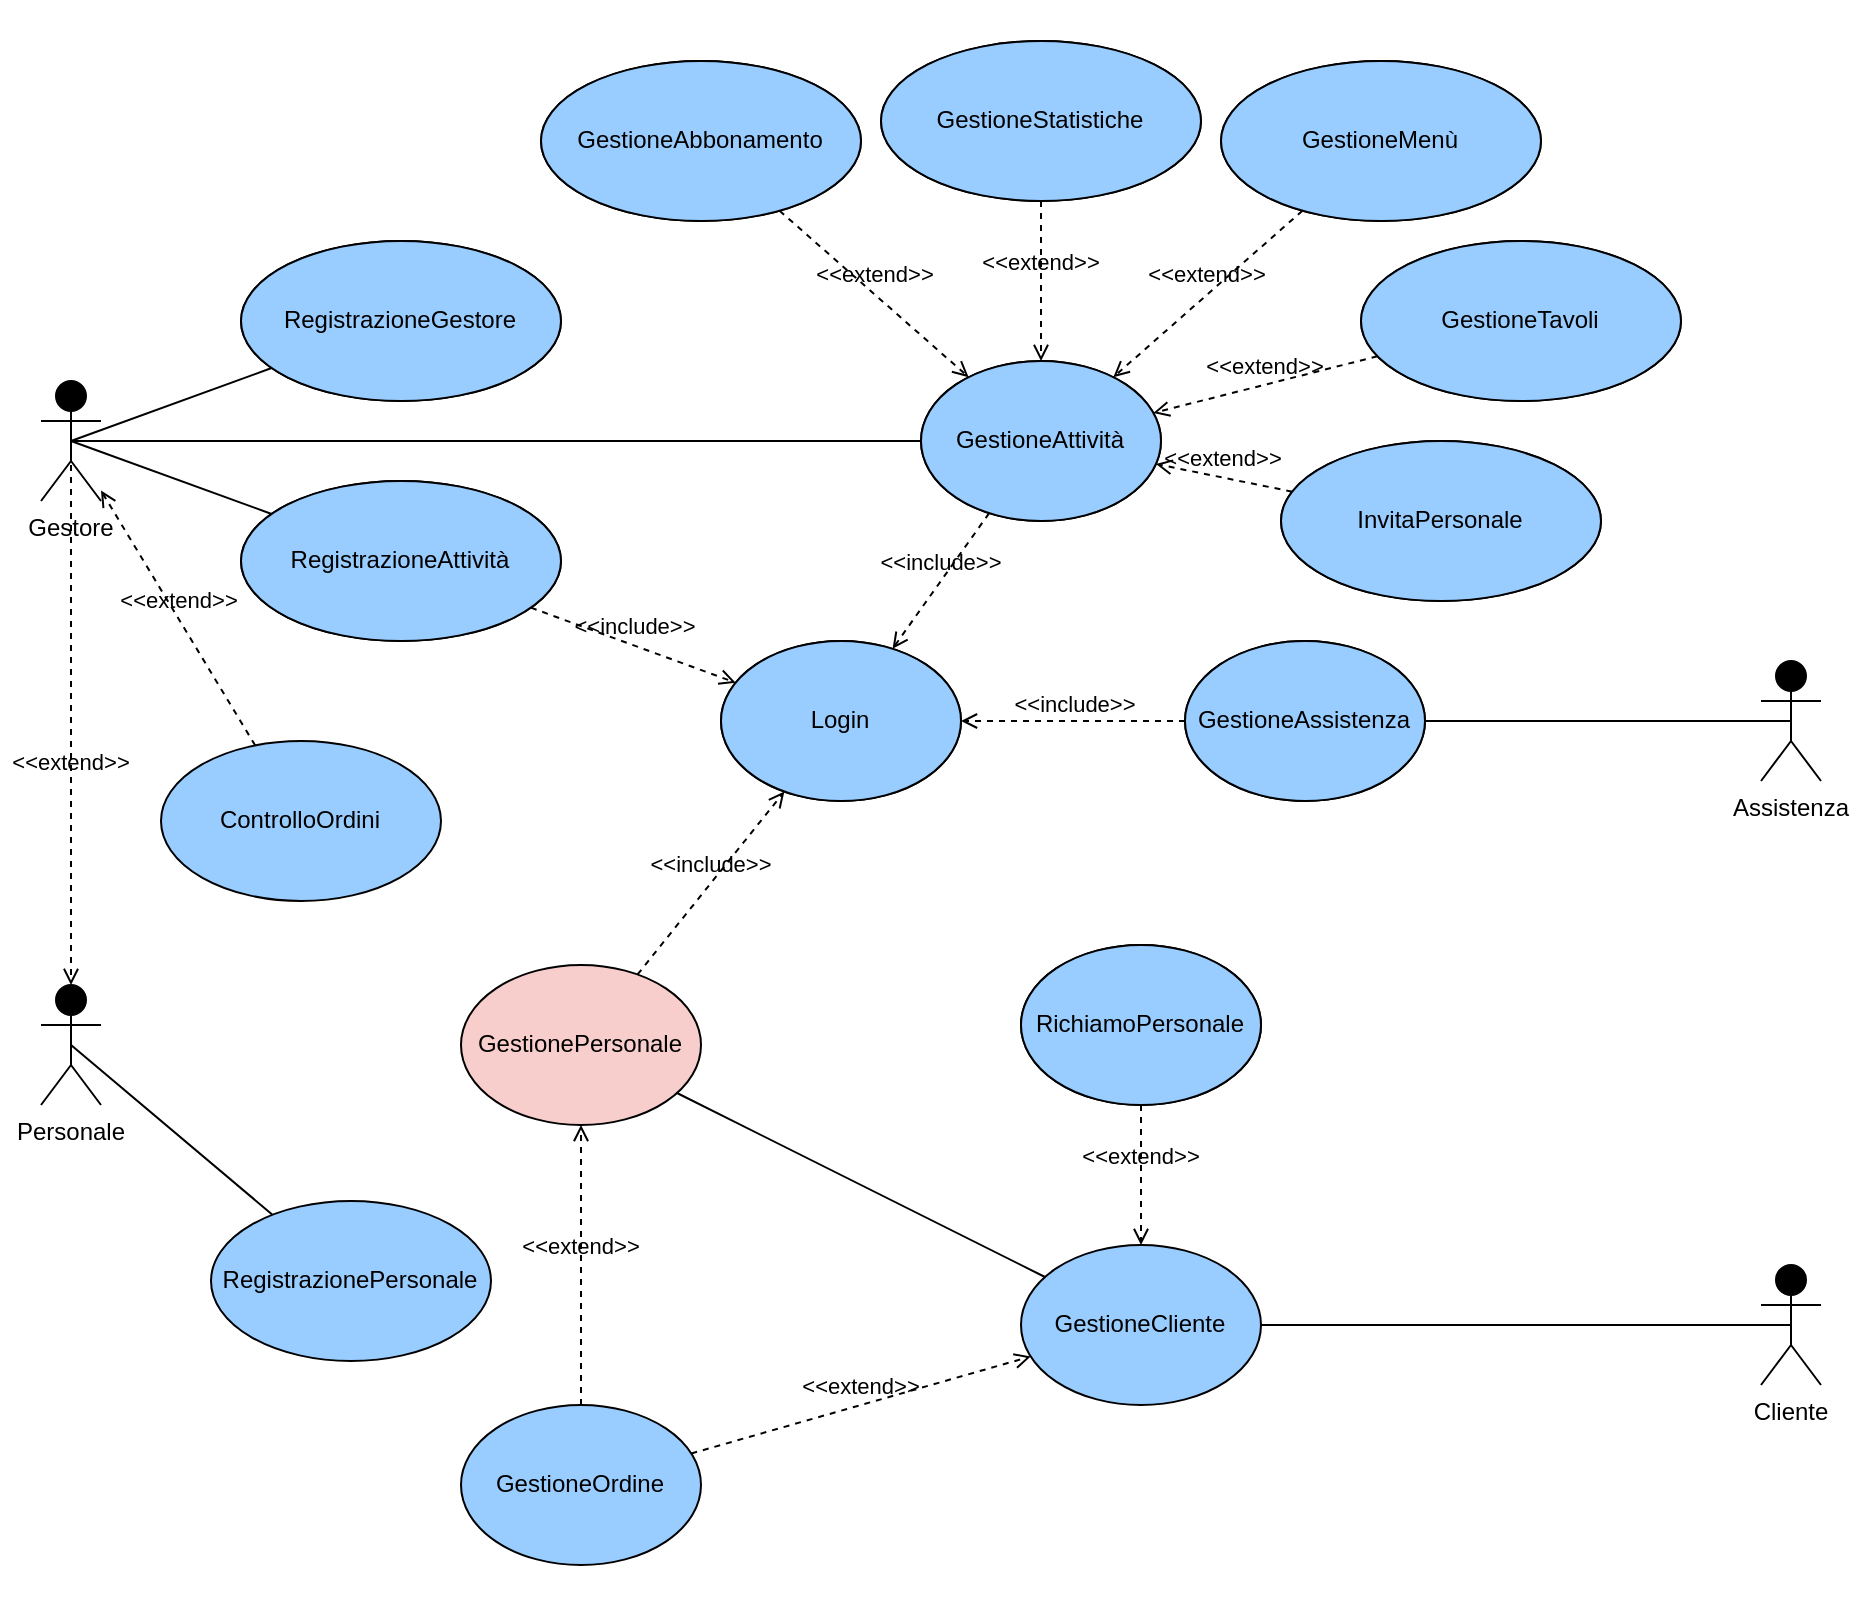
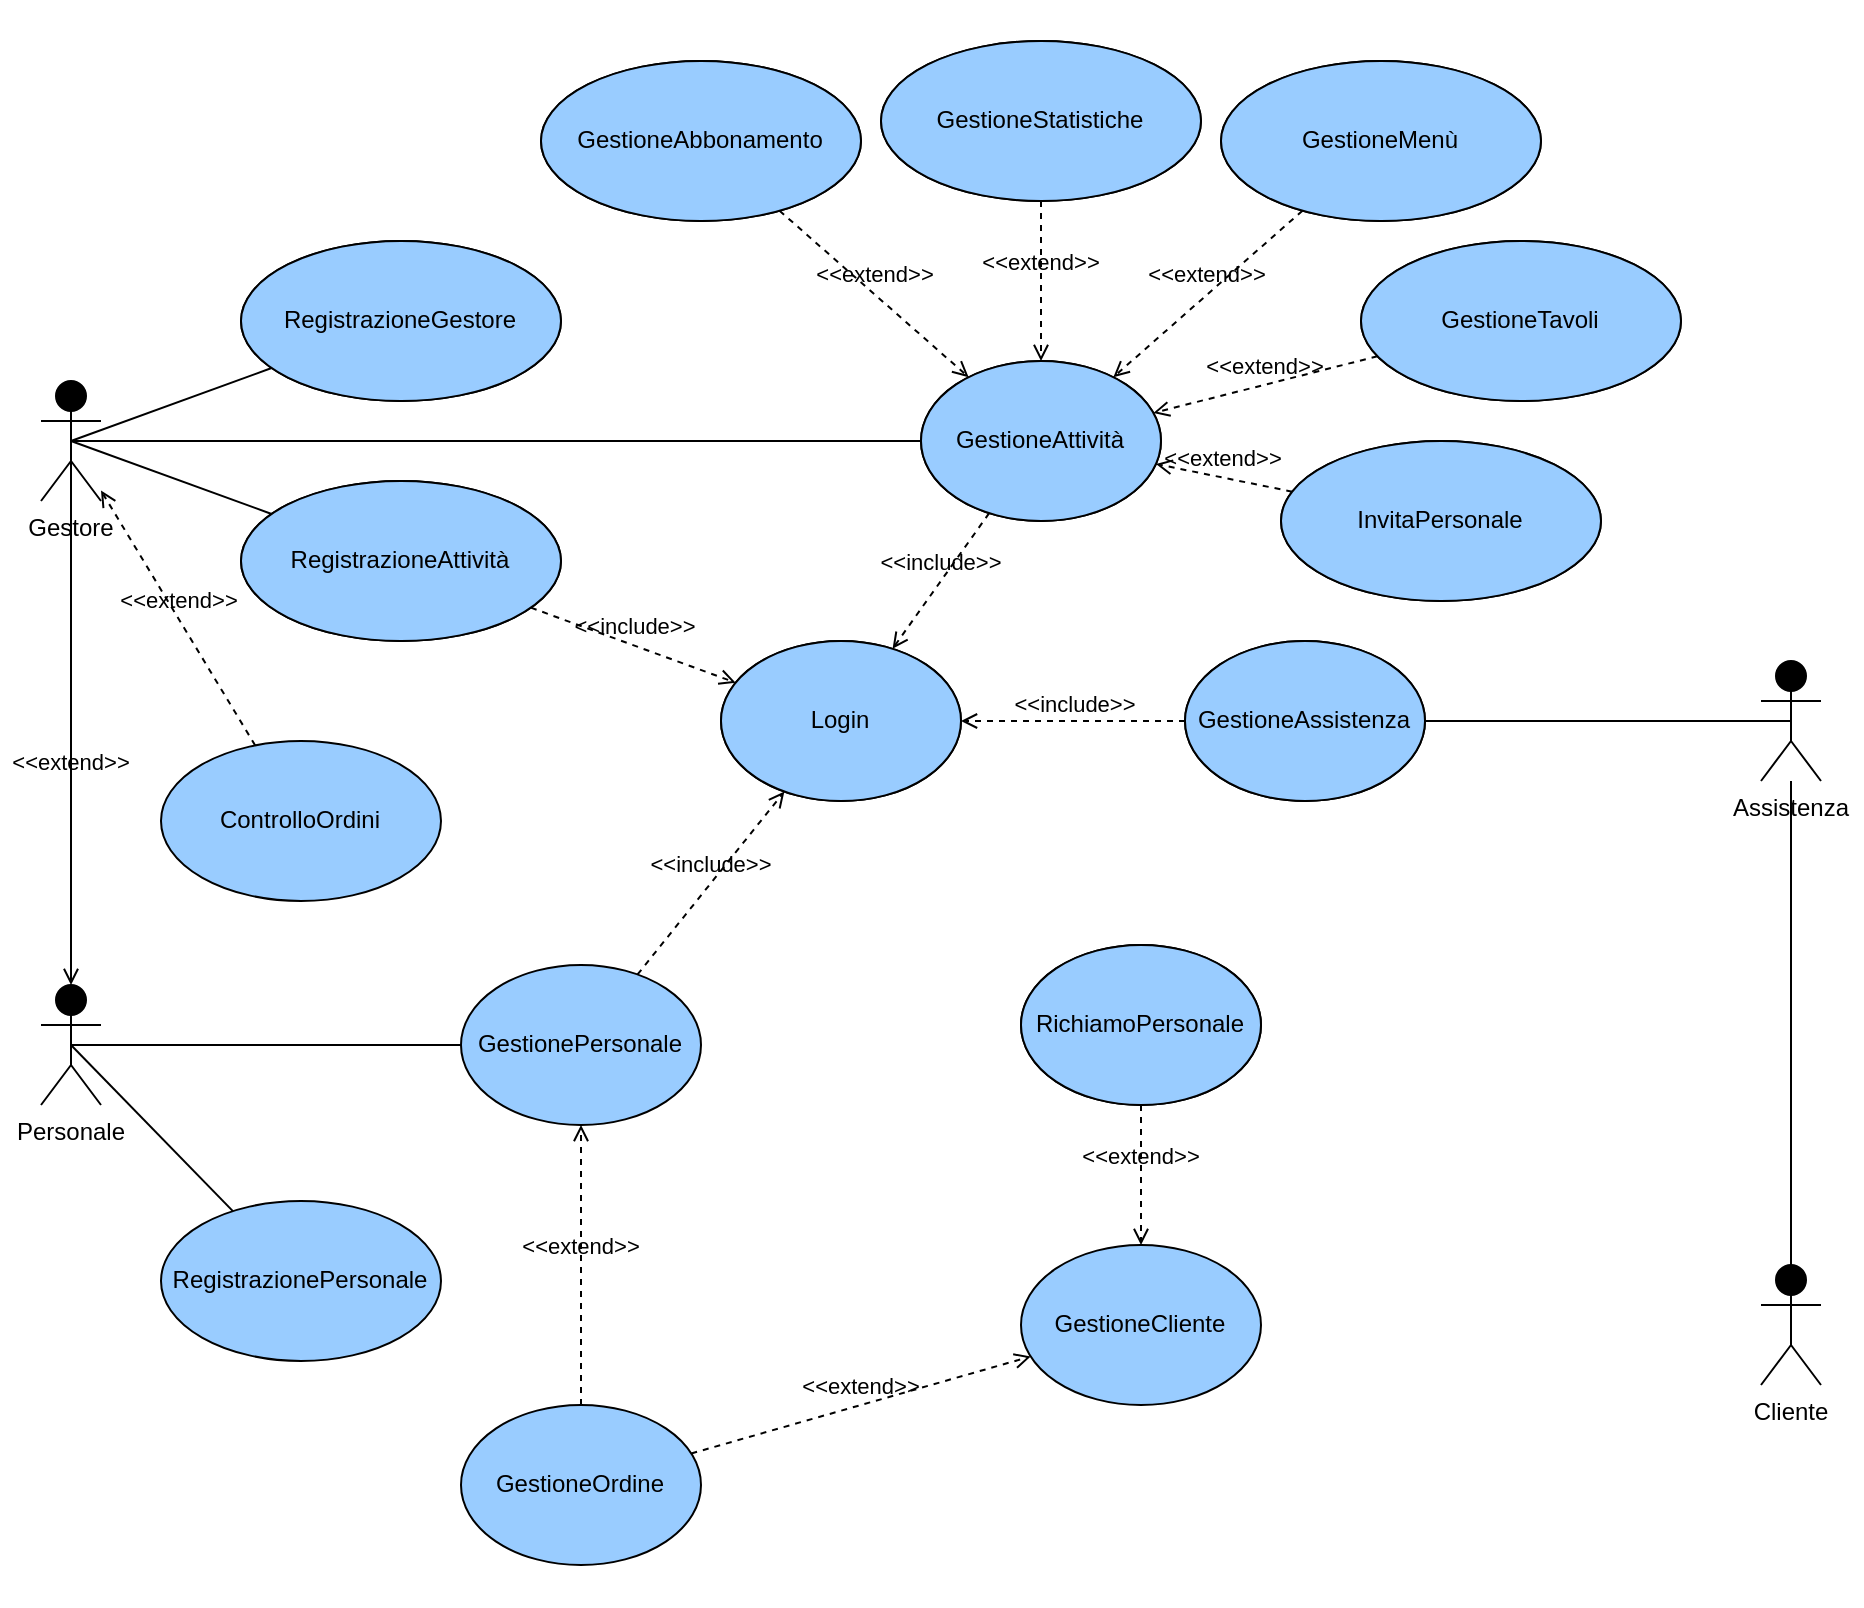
- <mxCell id="30" value="&amp;lt;&amp;lt;extend&amp;gt;&amp;gt;" style="html=1;verticalAlign=bottom;labelBackgroundColor=none;endArrow=open;endFill=0;dashed=1;rounded=0;startArrow=none;exitX=0.5;exitY=0.5;exitDx=0;exitDy=0;exitPerimeter=0;entryX=0.5;entryY=0;entryDx=0;entryDy=0;entryPerimeter=0;" parent="1" source="36" target="3" edge="1"><mxGeometry x="0.25" width="160" relative="1" as="geometry"><mxPoint x="45" y="170" as="sourcePoint" /><mxPoint x="45" y="490" as="targetPoint" /><mxPoint as="offset" /></mxGeometry></mxCell>
+ <mxCell id="30" value="&amp;lt;&amp;lt;extend&amp;gt;&amp;gt;" style="html=1;verticalAlign=bottom;labelBackgroundColor=none;endArrow=open;endFill=0;dashed=0;rounded=0;startArrow=none;exitX=0.5;exitY=0.5;exitDx=0;exitDy=0;exitPerimeter=0;entryX=0.5;entryY=0;entryDx=0;entryDy=0;entryPerimeter=0;" parent="1" source="36" target="3" edge="1"><mxGeometry x="0.25" width="160" relative="1" as="geometry"><mxPoint x="45" y="170" as="sourcePoint" /><mxPoint x="45" y="490" as="targetPoint" /><mxPoint as="offset" /></mxGeometry></mxCell>
- <mxCell id="8" value="GestionePersonale" style="ellipse;whiteSpace=wrap;html=1;fillColor=#f8cecc;" parent="1" vertex="1"><mxGeometry x="230" y="482" width="120" height="80" as="geometry" /></mxCell>
+ <mxCell id="8" value="GestionePersonale" style="ellipse;whiteSpace=wrap;html=1;fillColor=#99CCFF;" parent="1" vertex="1"><mxGeometry x="230" y="482" width="120" height="80" as="geometry" /></mxCell>
- <mxCell id="12" value="" style="endArrow=none;html=1;rounded=0;" parent="1" source="8" target="13" edge="1"><mxGeometry width="50" height="50" relative="1" as="geometry"><mxPoint x="435" y="512" as="sourcePoint" /><mxPoint x="485" y="462" as="targetPoint" /></mxGeometry></mxCell>
+ <mxCell id="12" value="" style="endArrow=none;html=1;rounded=0;entryX=0.5;entryY=0.5;entryDx=0;entryDy=0;entryPerimeter=0;" parent="1" source="8" target="3" edge="1"><mxGeometry width="50" height="50" relative="1" as="geometry"><mxPoint x="435" y="512" as="sourcePoint" /><mxPoint x="485" y="462" as="targetPoint" /></mxGeometry></mxCell>
- <mxCell id="19" value="RegistrazionePersonale" style="ellipse;whiteSpace=wrap;html=1;fillColor=#99CCFF;" parent="1" vertex="1"><mxGeometry x="105" y="600" width="140" height="80" as="geometry" /></mxCell>
+ <mxCell id="19" value="RegistrazionePersonale" style="ellipse;whiteSpace=wrap;html=1;fillColor=#99CCFF;" parent="1" vertex="1"><mxGeometry x="80" y="600" width="140" height="80" as="geometry" /></mxCell>
- <mxCell id="14" value="" style="endArrow=none;html=1;rounded=0;exitX=0.5;exitY=0.5;exitDx=0;exitDy=0;exitPerimeter=0;" parent="1" source="2" target="13" edge="1"><mxGeometry width="50" height="50" relative="1" as="geometry"><mxPoint x="435" y="565" as="sourcePoint" /><mxPoint x="485" y="515" as="targetPoint" /></mxGeometry></mxCell>
+ <mxCell id="14" value="" style="endArrow=none;html=1;rounded=0;exitX=0.5;exitY=0.5;exitDx=0;exitDy=0;exitPerimeter=0;" parent="1" source="2" target="4" edge="1"><mxGeometry width="50" height="50" relative="1" as="geometry"><mxPoint x="435" y="565" as="sourcePoint" /><mxPoint x="485" y="515" as="targetPoint" /></mxGeometry></mxCell>
